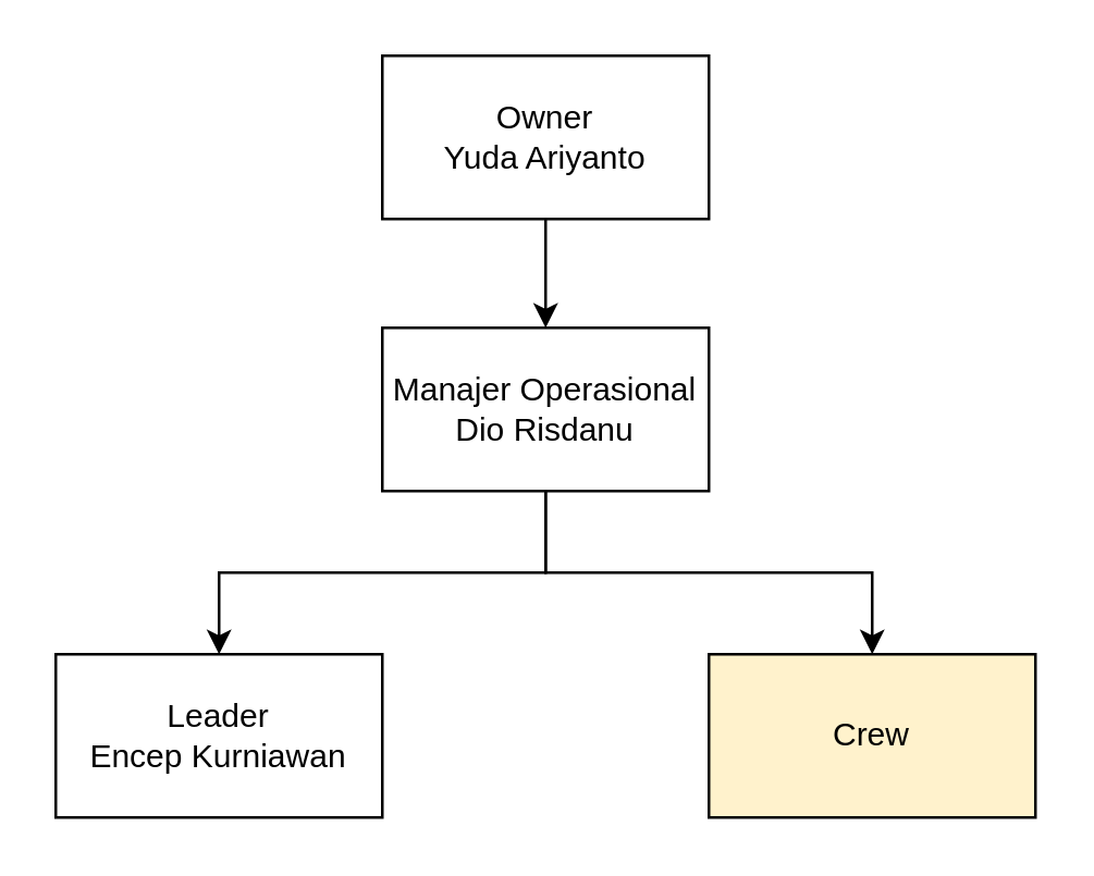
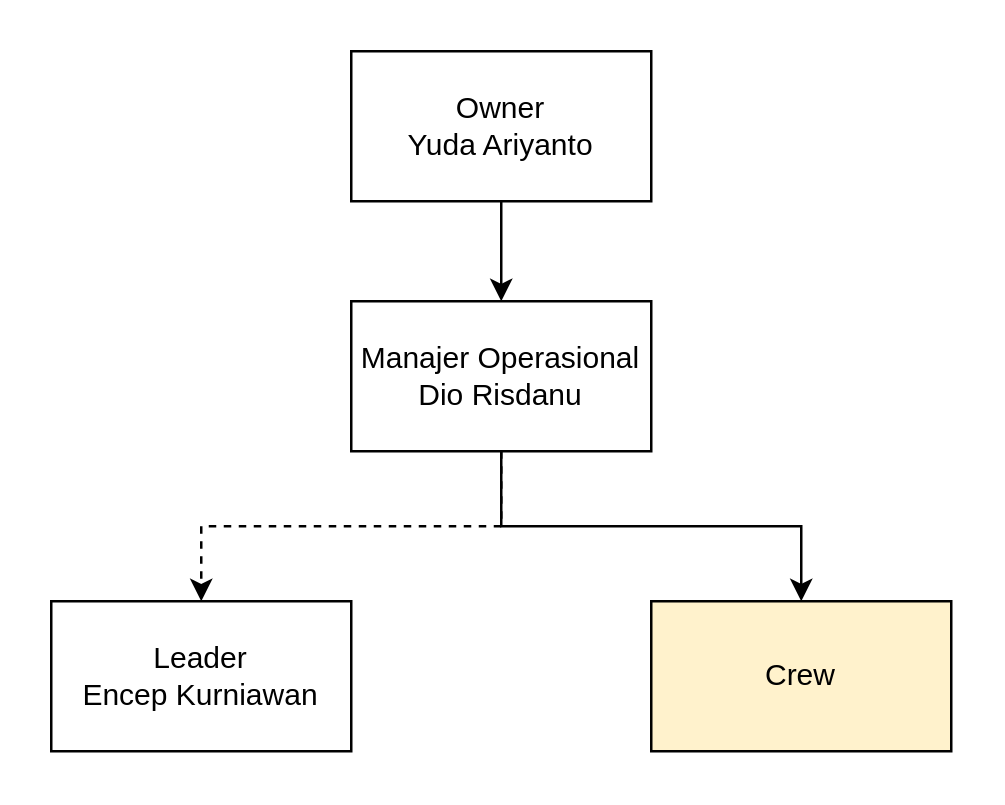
- <mxCell id="5" style="edgeStyle=orthogonalEdgeStyle;rounded=0;orthogonalLoop=1;jettySize=auto;html=1;entryX=0.5;entryY=0;entryDx=0;entryDy=0;" edge="1" parent="1" source="7" target="4"><mxGeometry relative="1" as="geometry" /></mxCell>
+ <mxCell id="5" style="edgeStyle=orthogonalEdgeStyle;rounded=0;orthogonalLoop=1;jettySize=auto;html=1;entryX=0.5;entryY=0;entryDx=0;entryDy=0;dashed=1;" edge="1" parent="1" source="7" target="4"><mxGeometry relative="1" as="geometry" /></mxCell>
